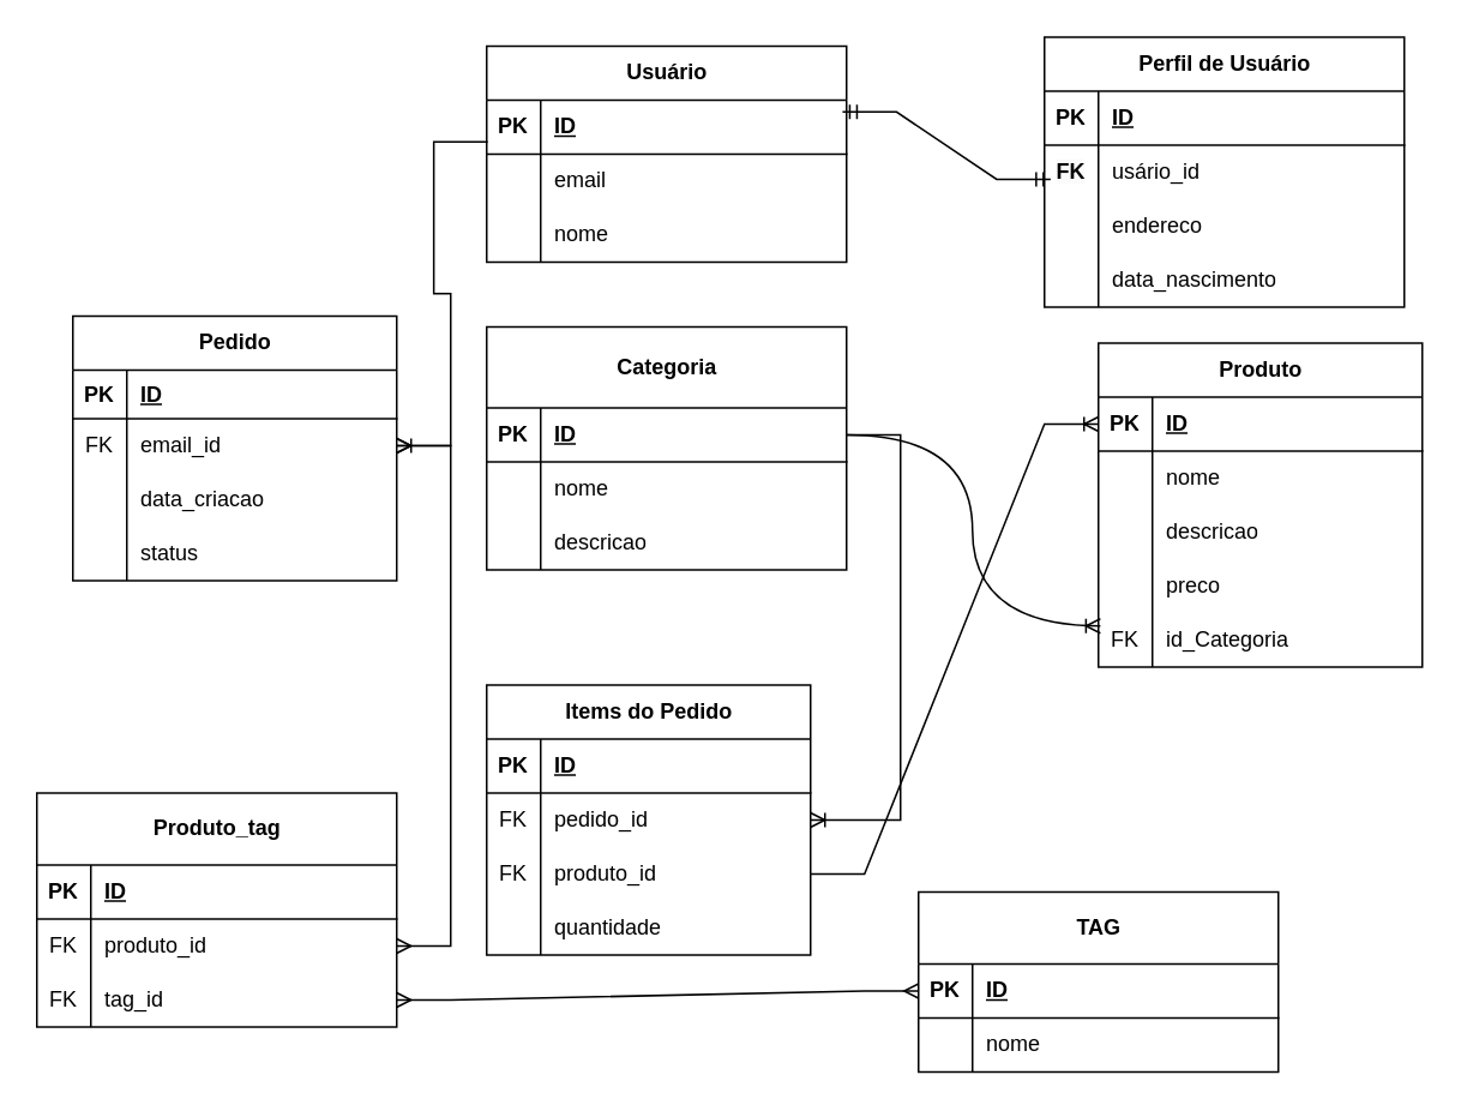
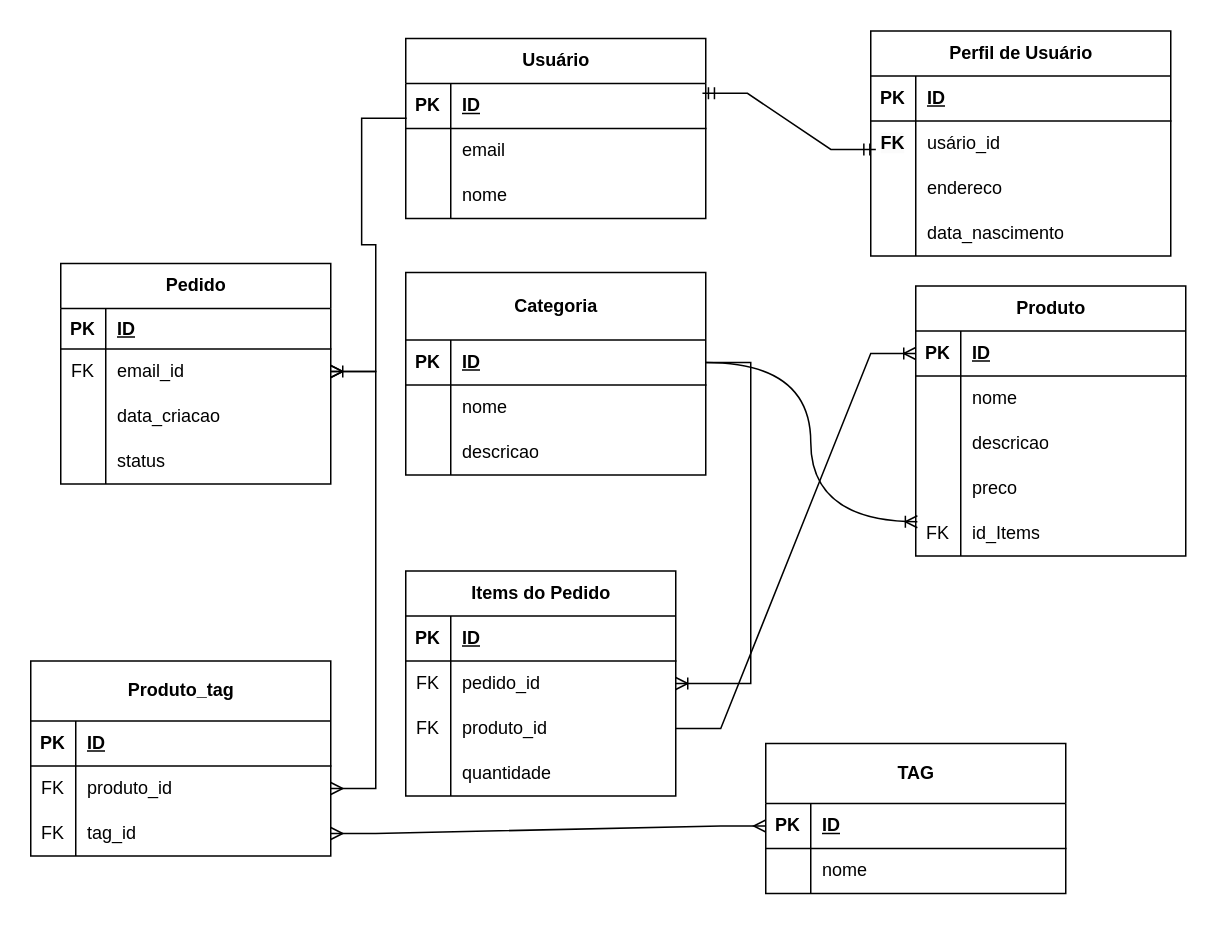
- <mxCell id="51" value="id_Categoria" style="shape=partialRectangle;connectable=0;fillColor=none;top=0;left=0;bottom=0;right=0;align=left;spacingLeft=6;overflow=hidden;whiteSpace=wrap;html=1;" vertex="1" parent="49"><mxGeometry x="30" width="150" height="30" as="geometry"><mxRectangle width="150" height="30" as="alternateBounds" /></mxGeometry></mxCell>
+ <mxCell id="51" value="id_Items" style="shape=partialRectangle;connectable=0;fillColor=none;top=0;left=0;bottom=0;right=0;align=left;spacingLeft=6;overflow=hidden;whiteSpace=wrap;html=1;" vertex="1" parent="49"><mxGeometry x="30" width="150" height="30" as="geometry"><mxRectangle width="150" height="30" as="alternateBounds" /></mxGeometry></mxCell>
